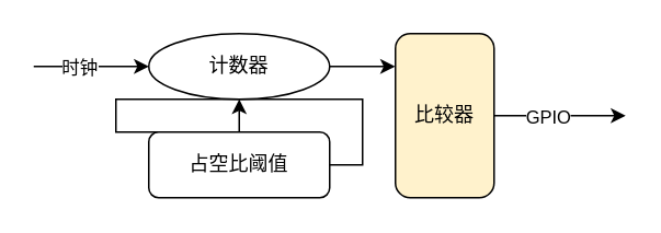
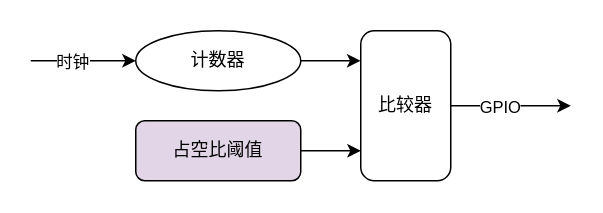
- <mxCell id="6" style="edgeStyle=orthogonalEdgeStyle;rounded=0;orthogonalLoop=1;jettySize=auto;html=1;exitX=1;exitY=0.5;exitDx=0;exitDy=0;" edge="1" parent="1" source="7" target="3"><mxGeometry relative="1" as="geometry"><mxPoint x="260" y="100" as="targetPoint" /></mxGeometry></mxCell>
+ <mxCell id="6" style="edgeStyle=orthogonalEdgeStyle;rounded=0;orthogonalLoop=1;jettySize=auto;html=1;exitX=1;exitY=0.5;exitDx=0;exitDy=0;entryX=0;entryY=0.8;entryDx=0;entryDy=0;entryPerimeter=0;" edge="1" parent="1" source="7" target="10"><mxGeometry relative="1" as="geometry"><mxPoint x="260" y="100" as="targetPoint" /></mxGeometry></mxCell>
- <mxCell id="10" value="比较器" style="rounded=1;whiteSpace=wrap;html=1;fillColor=#fff2cc;" vertex="1" parent="1"><mxGeometry x="240" y="20" width="60" height="100" as="geometry" /></mxCell>
+ <mxCell id="10" value="比较器" style="rounded=1;whiteSpace=wrap;html=1;" vertex="1" parent="1"><mxGeometry x="240" y="20" width="60" height="100" as="geometry" /></mxCell>
- <mxCell id="7" value="占空比阈值" style="rounded=1;whiteSpace=wrap;html=1;" vertex="1" parent="1"><mxGeometry x="90" y="80" width="110" height="40" as="geometry" /></mxCell>
+ <mxCell id="7" value="占空比阈值" style="rounded=1;whiteSpace=wrap;html=1;fillColor=#e1d5e7;" vertex="1" parent="1"><mxGeometry x="90" y="80" width="110" height="40" as="geometry" /></mxCell>
